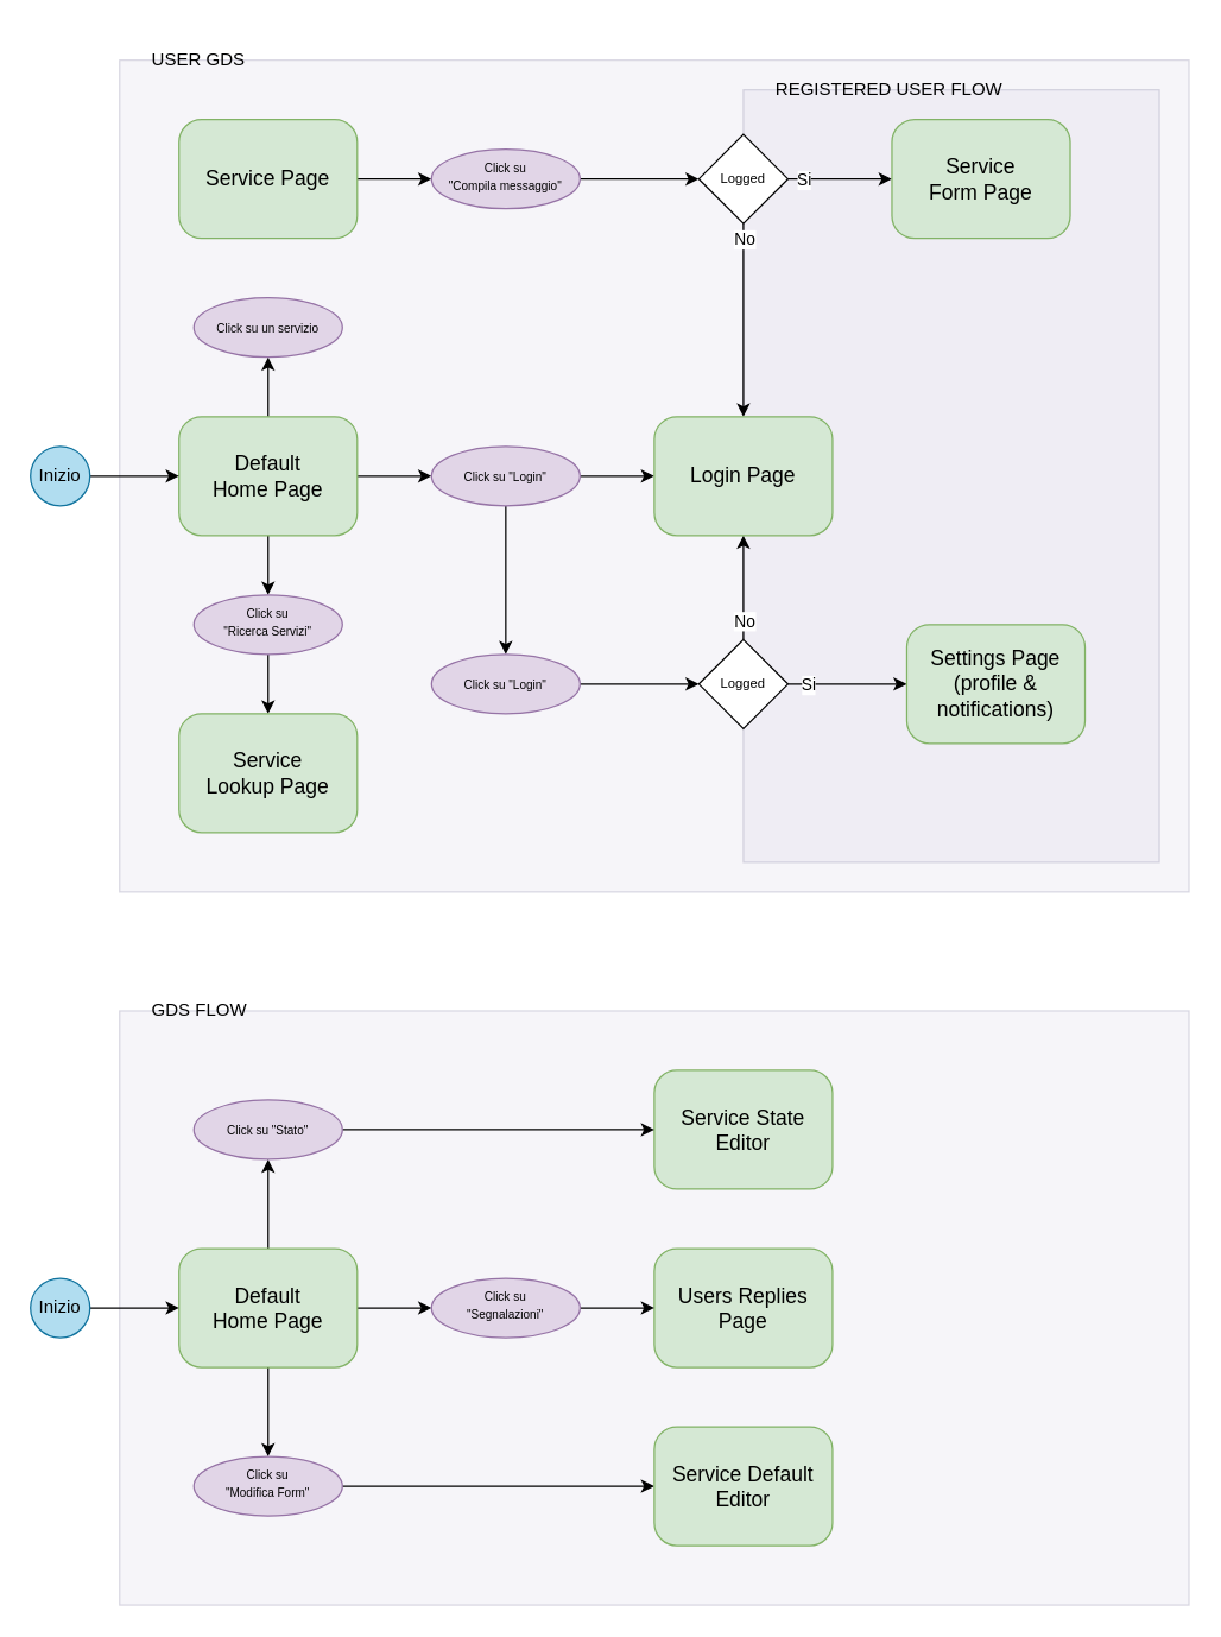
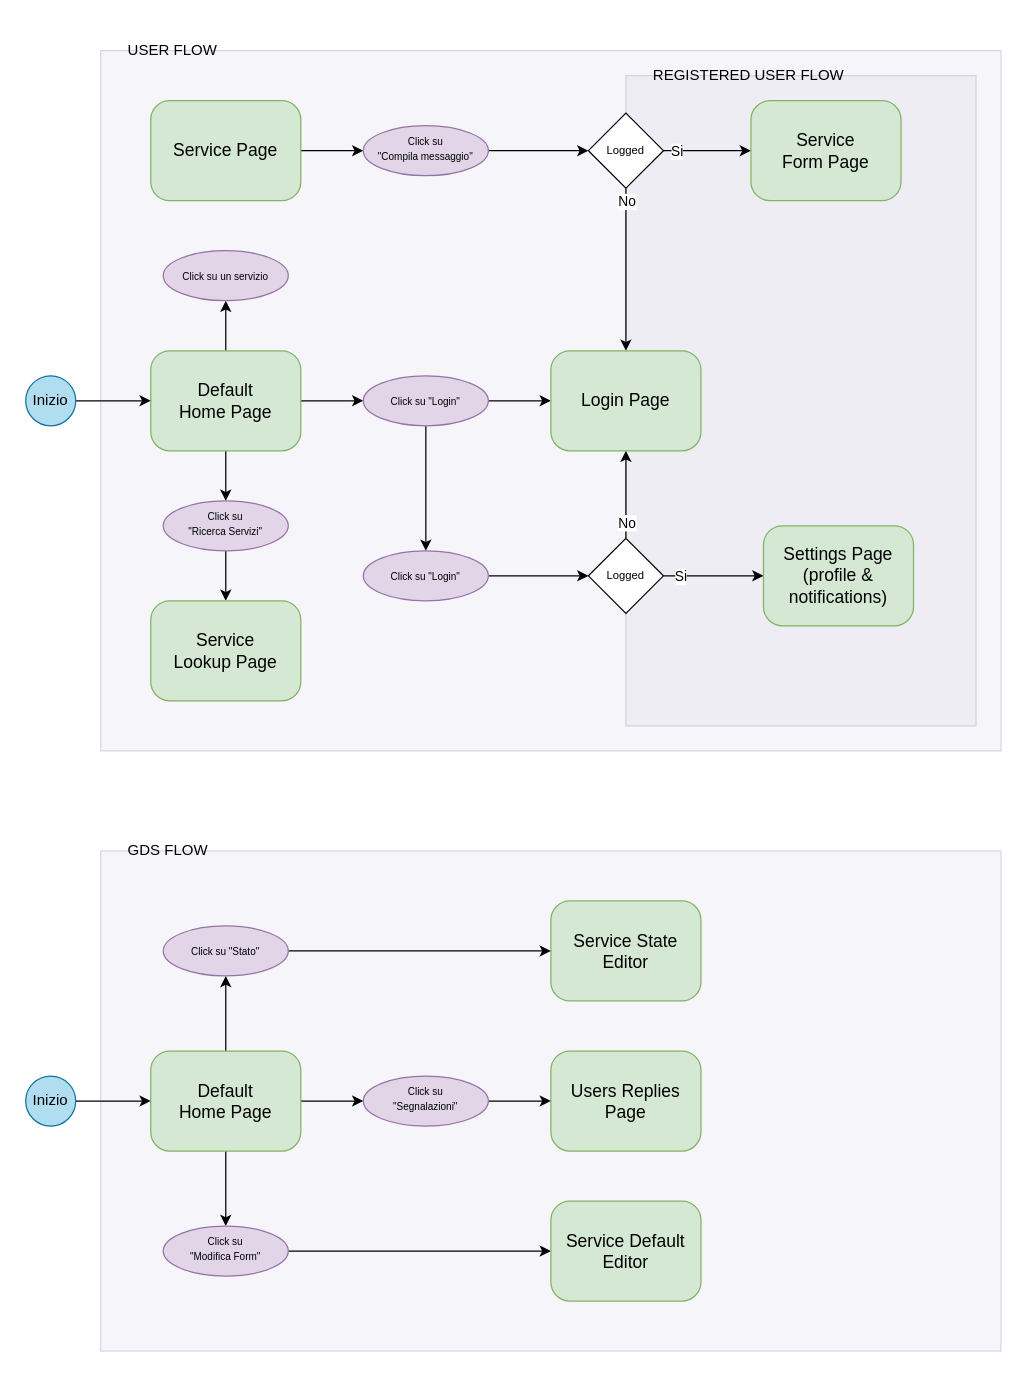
- <mxCell id="32" value="USER GDS" style="rounded=0;whiteSpace=wrap;html=1;fillColor=none;strokeColor=none;align=left;" vertex="1" parent="1"><mxGeometry x="100" y="20" width="120" height="40" as="geometry" /></mxCell>
+ <mxCell id="32" value="USER FLOW" style="rounded=0;whiteSpace=wrap;html=1;fillColor=none;strokeColor=none;align=left;" vertex="1" parent="1"><mxGeometry x="100" y="20" width="120" height="40" as="geometry" /></mxCell>
